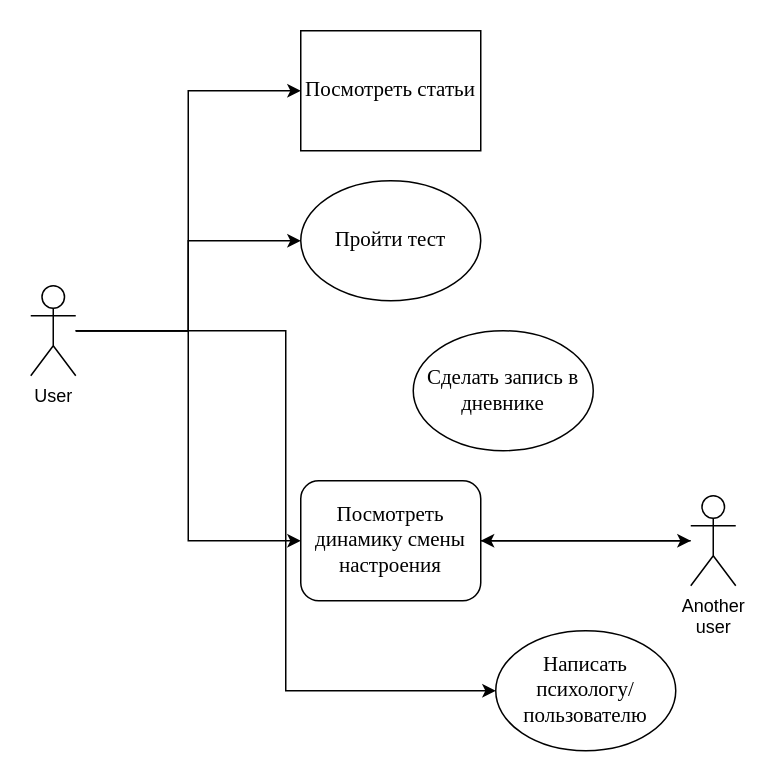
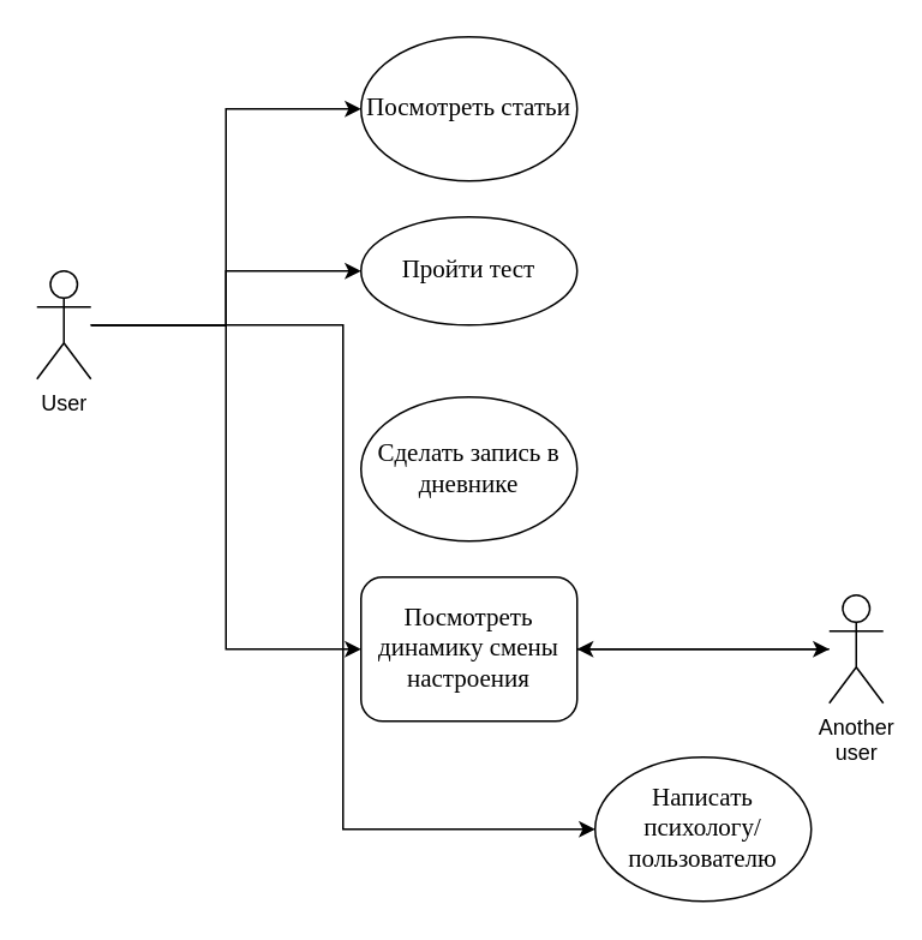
- <mxCell id="7" value="Посмотреть статьи" parent="1" style="whiteSpace=wrap;html=1;fontSize=14;fontFamily=Times New Roman;rounded=0;" vertex="1"><mxGeometry as="geometry" width="120" height="80" x="200" y="20" /></mxCell>
+ <mxCell id="7" value="Посмотреть статьи" parent="1" style="ellipse;whiteSpace=wrap;html=1;fontSize=14;fontFamily=Times New Roman;" vertex="1"><mxGeometry as="geometry" width="120" height="80" x="200" y="20" /></mxCell>
- <mxCell id="8" value="Пройти тест&lt;br&gt;" parent="1" style="ellipse;whiteSpace=wrap;html=1;fontSize=14;fontFamily=Times New Roman;" vertex="1"><mxGeometry as="geometry" width="120" height="80" x="200" y="120" /></mxCell>
+ <mxCell id="8" value="Пройти тест&lt;br&gt;" parent="1" style="ellipse;whiteSpace=wrap;html=1;fontSize=14;fontFamily=Times New Roman;" vertex="1"><mxGeometry x="200" y="120" as="geometry" width="120" height="60" /></mxCell>
- <mxCell id="6" value="User" parent="1" style="shape=umlActor;verticalLabelPosition=bottom;labelBackgroundColor=#ffffff;verticalAlign=top;html=1;outlineConnect=0;" vertex="1"><mxGeometry as="geometry" width="30" height="60" x="20" y="190" /></mxCell>
+ <mxCell id="6" value="User" parent="1" style="shape=umlActor;verticalLabelPosition=bottom;labelBackgroundColor=#ffffff;verticalAlign=top;html=1;outlineConnect=0;" vertex="1"><mxGeometry x="20" y="150" as="geometry" width="30" height="60" /></mxCell>
- <mxCell id="9" value="Сделать запись в дневнике" parent="1" style="ellipse;whiteSpace=wrap;html=1;fontSize=14;fontFamily=Times New Roman;" vertex="1"><mxGeometry x="275" y="220" as="geometry" width="120" height="80" /></mxCell>
+ <mxCell id="9" value="Сделать запись в дневнике" parent="1" style="ellipse;whiteSpace=wrap;html=1;fontSize=14;fontFamily=Times New Roman;" vertex="1"><mxGeometry as="geometry" width="120" height="80" x="200" y="220" /></mxCell>
